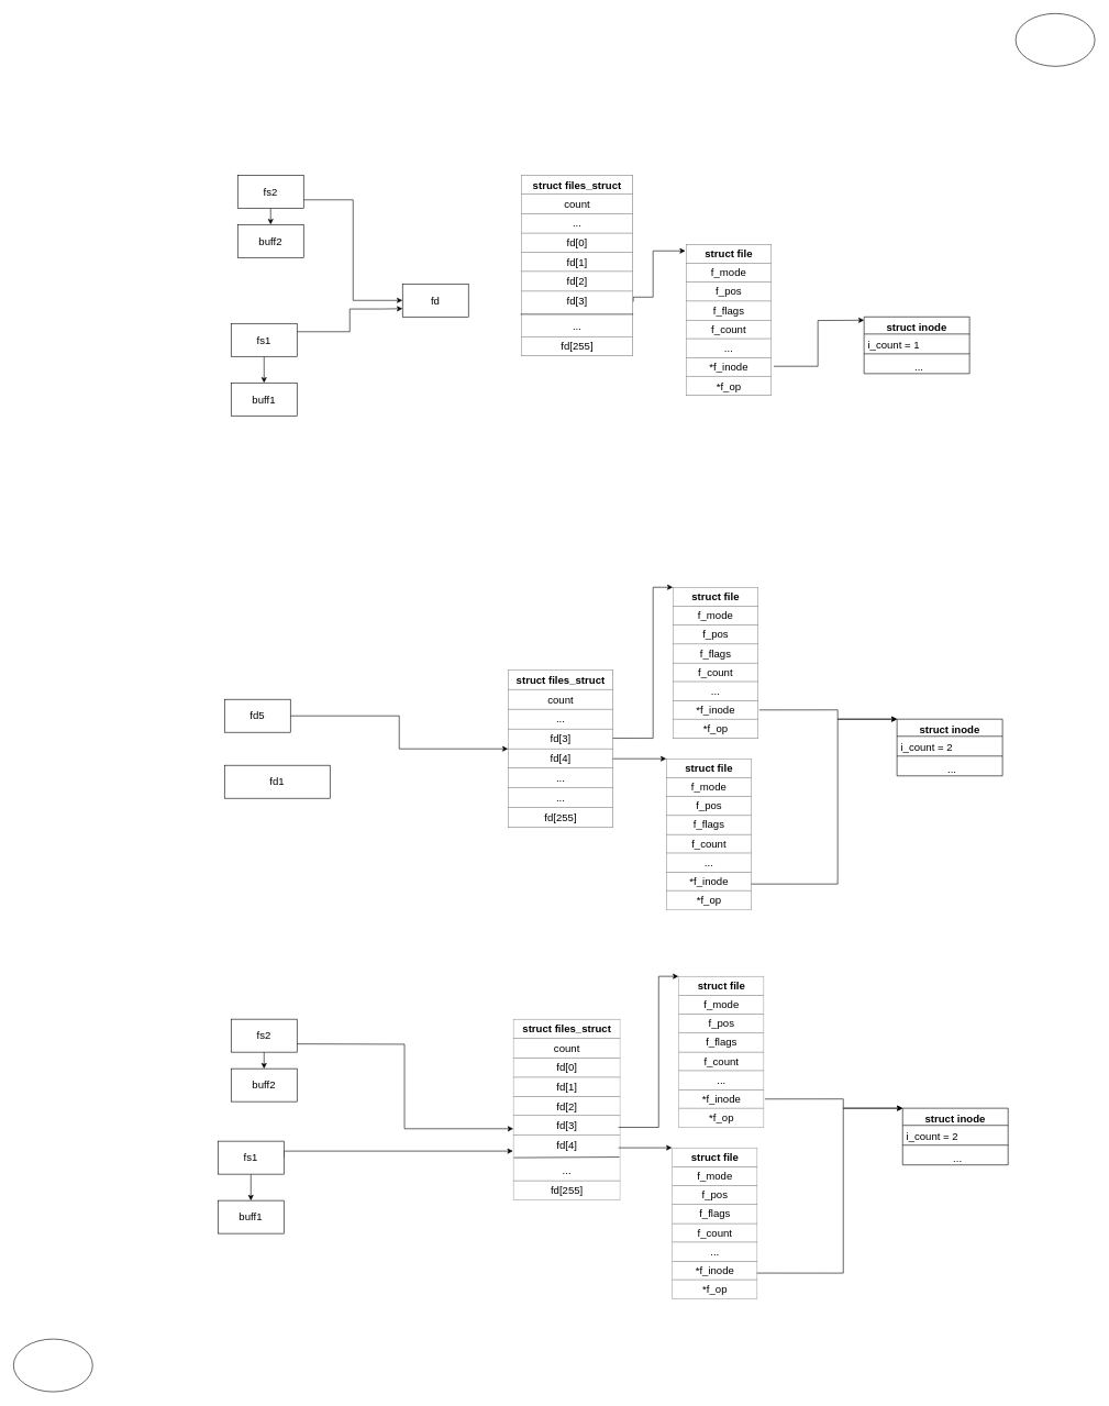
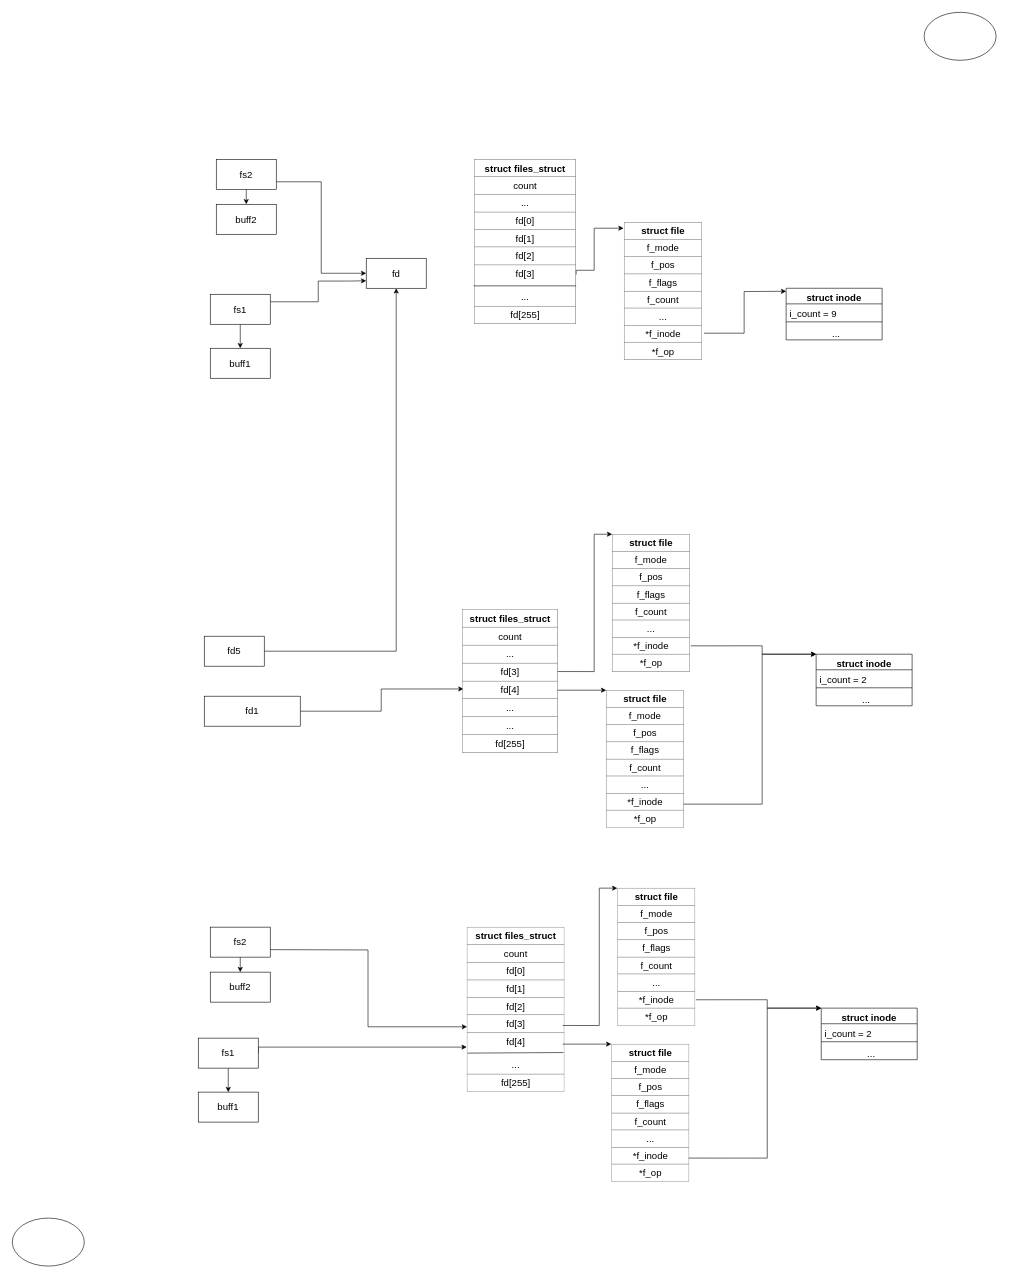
- <mxCell id="23" value="i_count = 1" style="text;strokeColor=none;fillColor=none;align=left;verticalAlign=top;spacingLeft=4;spacingRight=4;overflow=hidden;rotatable=0;points=[[0,0.5],[1,0.5]];portConstraint=eastwest;fontSize=16;" parent="22" vertex="1"><mxGeometry y="26" width="160" height="26" as="geometry" /></mxCell>
+ <mxCell id="23" value="i_count = 9" style="text;strokeColor=none;fillColor=none;align=left;verticalAlign=top;spacingLeft=4;spacingRight=4;overflow=hidden;rotatable=0;points=[[0,0.5],[1,0.5]];portConstraint=eastwest;fontSize=16;" parent="22" vertex="1"><mxGeometry y="26" width="160" height="26" as="geometry" /></mxCell>
- <mxCell id="19" style="edgeStyle=orthogonalEdgeStyle;rounded=0;orthogonalLoop=1;jettySize=auto;html=1;exitX=1;exitY=0.5;exitDx=0;exitDy=0;fontSize=16;" parent="1" source="20" target="21" edge="1"><mxGeometry relative="1" as="geometry"><mxPoint x="760" y="1120" as="targetPoint" /></mxGeometry></mxCell>
+ <mxCell id="19" style="edgeStyle=orthogonalEdgeStyle;rounded=0;orthogonalLoop=1;jettySize=auto;html=1;exitX=1;exitY=0.5;exitDx=0;exitDy=0;fontSize=16;" parent="1" source="20" target="10" edge="1"><mxGeometry relative="1" as="geometry"><mxPoint x="760" y="1120" as="targetPoint" /></mxGeometry></mxCell>
+ <mxCell id="17" style="edgeStyle=orthogonalEdgeStyle;rounded=0;orthogonalLoop=1;jettySize=auto;html=1;exitX=1;exitY=0.5;exitDx=0;exitDy=0;entryX=0.013;entryY=0.554;entryDx=0;entryDy=0;entryPerimeter=0;fontSize=16;" parent="1" source="18" target="21" edge="1"><mxGeometry relative="1" as="geometry" /></mxCell>
